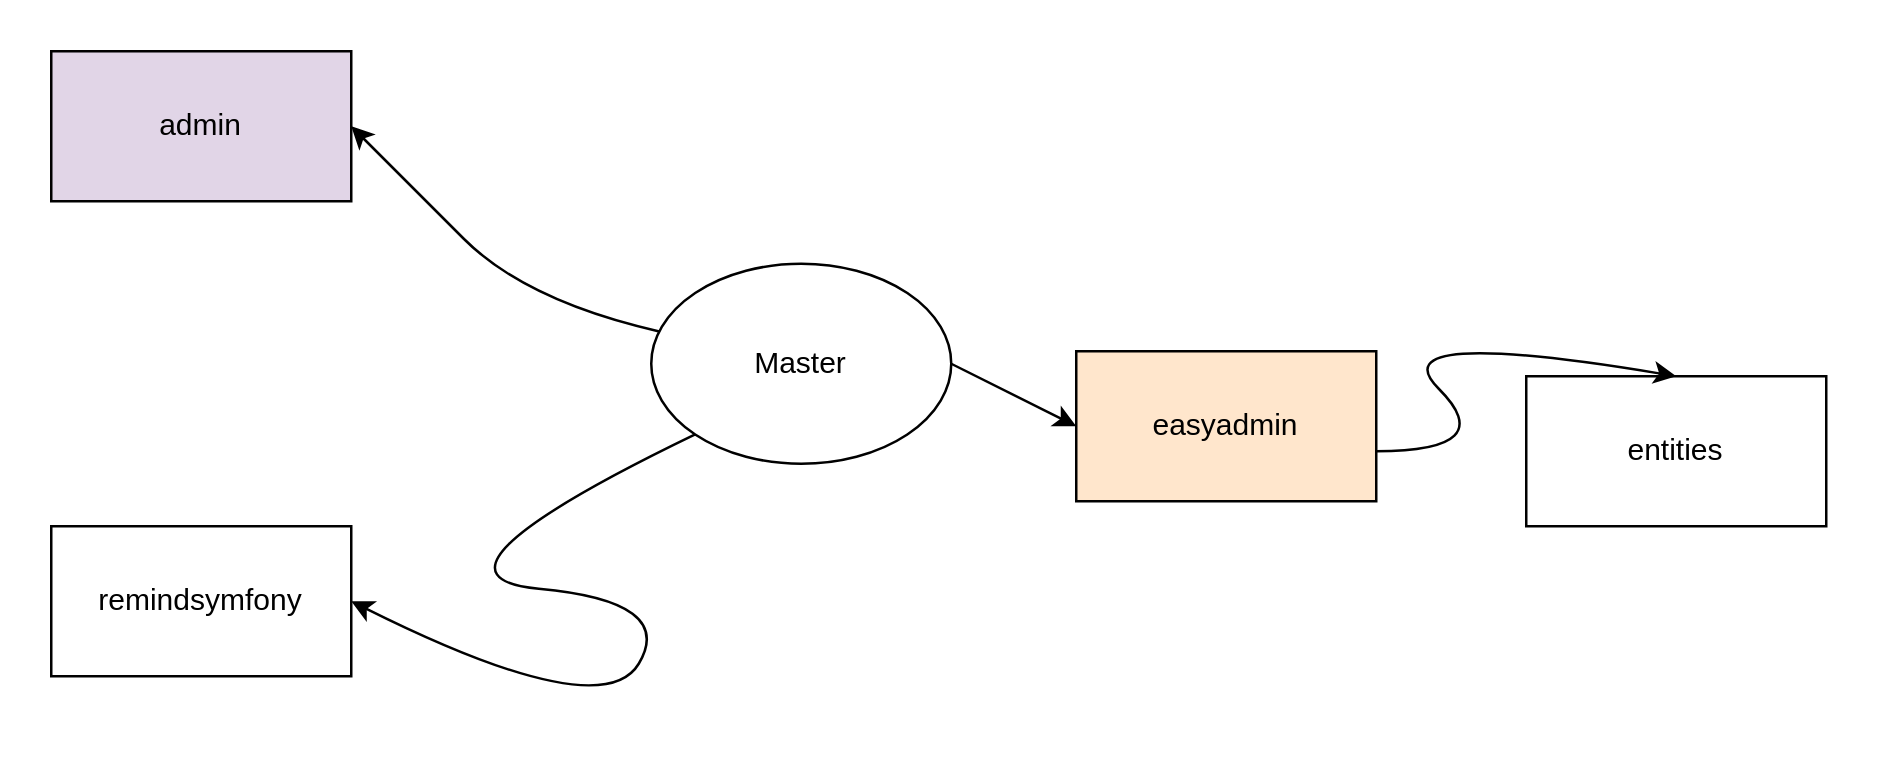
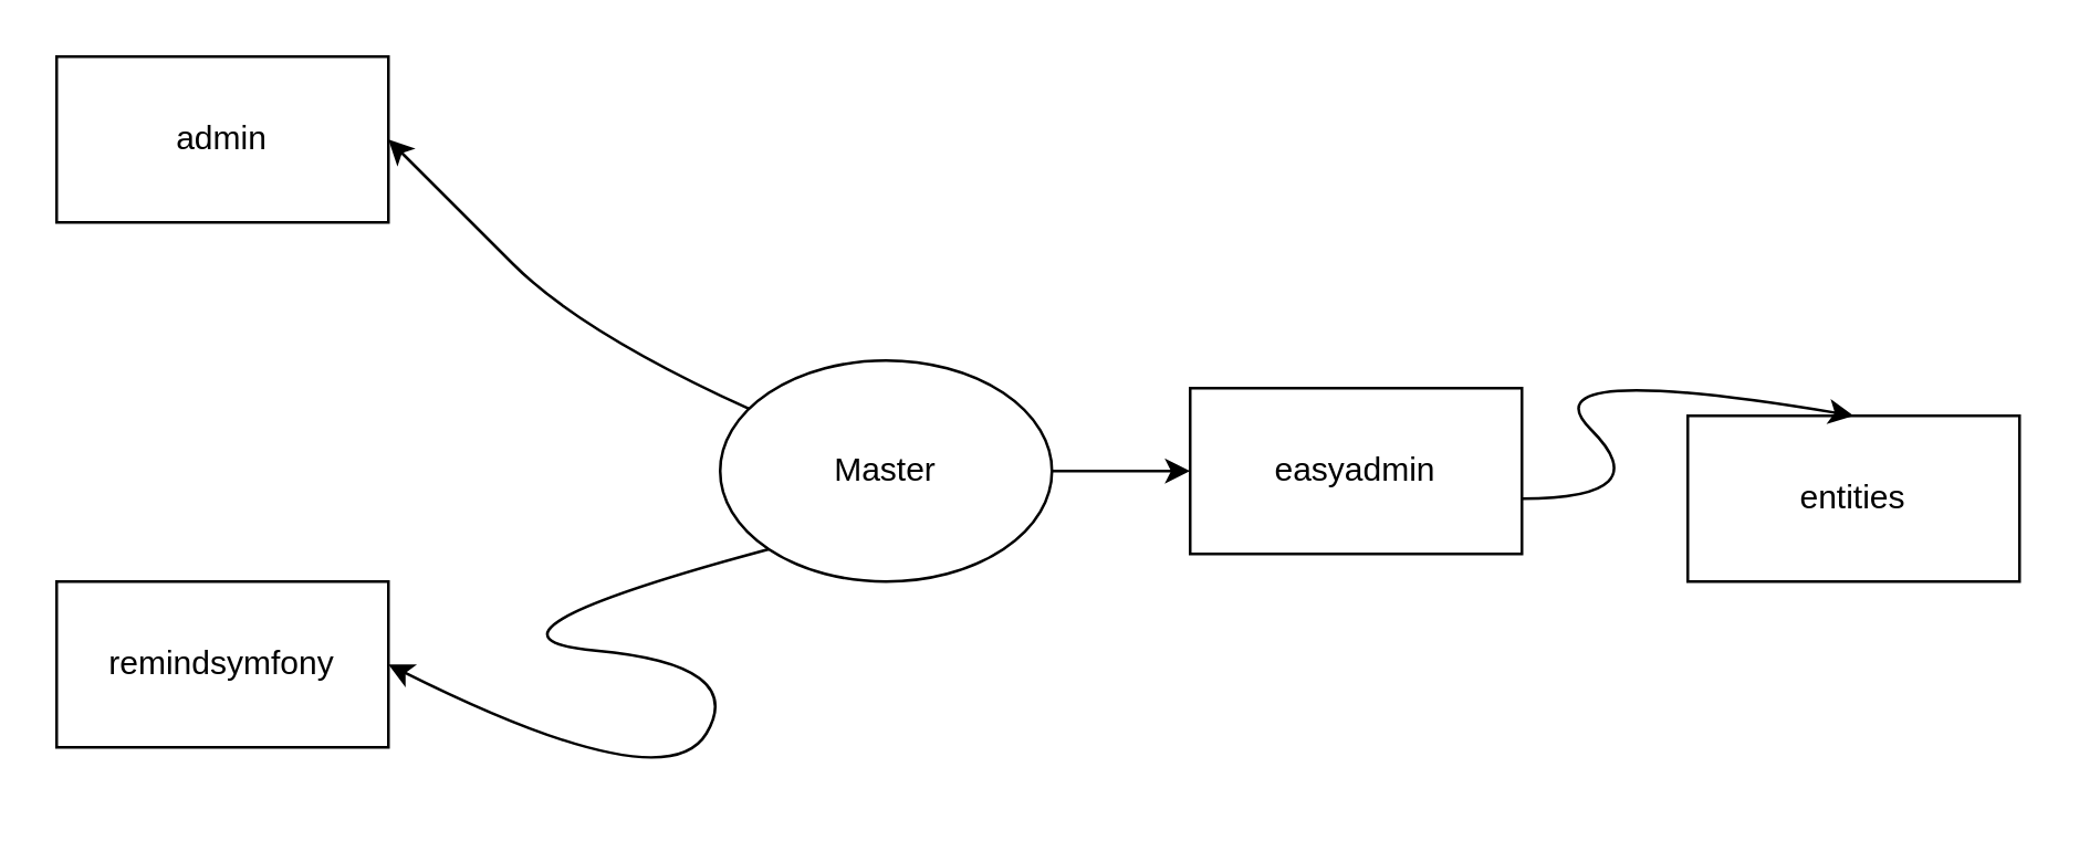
- <mxCell id="3" value="admin" style="rounded=0;whiteSpace=wrap;html=1;fillColor=#e1d5e7;" vertex="1" parent="1"><mxGeometry x="20" y="20" width="120" height="60" as="geometry" /></mxCell>
+ <mxCell id="3" value="admin" style="rounded=0;whiteSpace=wrap;html=1;" vertex="1" parent="1"><mxGeometry x="20" y="20" width="120" height="60" as="geometry" /></mxCell>
- <mxCell id="2" value="Master" style="ellipse;whiteSpace=wrap;html=1;" vertex="1" parent="1"><mxGeometry x="260" y="105" width="120" height="80" as="geometry" /></mxCell>
+ <mxCell id="2" value="Master" style="ellipse;whiteSpace=wrap;html=1;" vertex="1" parent="1"><mxGeometry x="260" y="130" width="120" height="80" as="geometry" /></mxCell>
- <mxCell id="7" value="easyadmin" style="rounded=0;whiteSpace=wrap;html=1;fillColor=#ffe6cc;" vertex="1" parent="1"><mxGeometry x="430" y="140" width="120" height="60" as="geometry" /></mxCell>
+ <mxCell id="7" value="easyadmin" style="rounded=0;whiteSpace=wrap;html=1;" vertex="1" parent="1"><mxGeometry x="430" y="140" width="120" height="60" as="geometry" /></mxCell>
